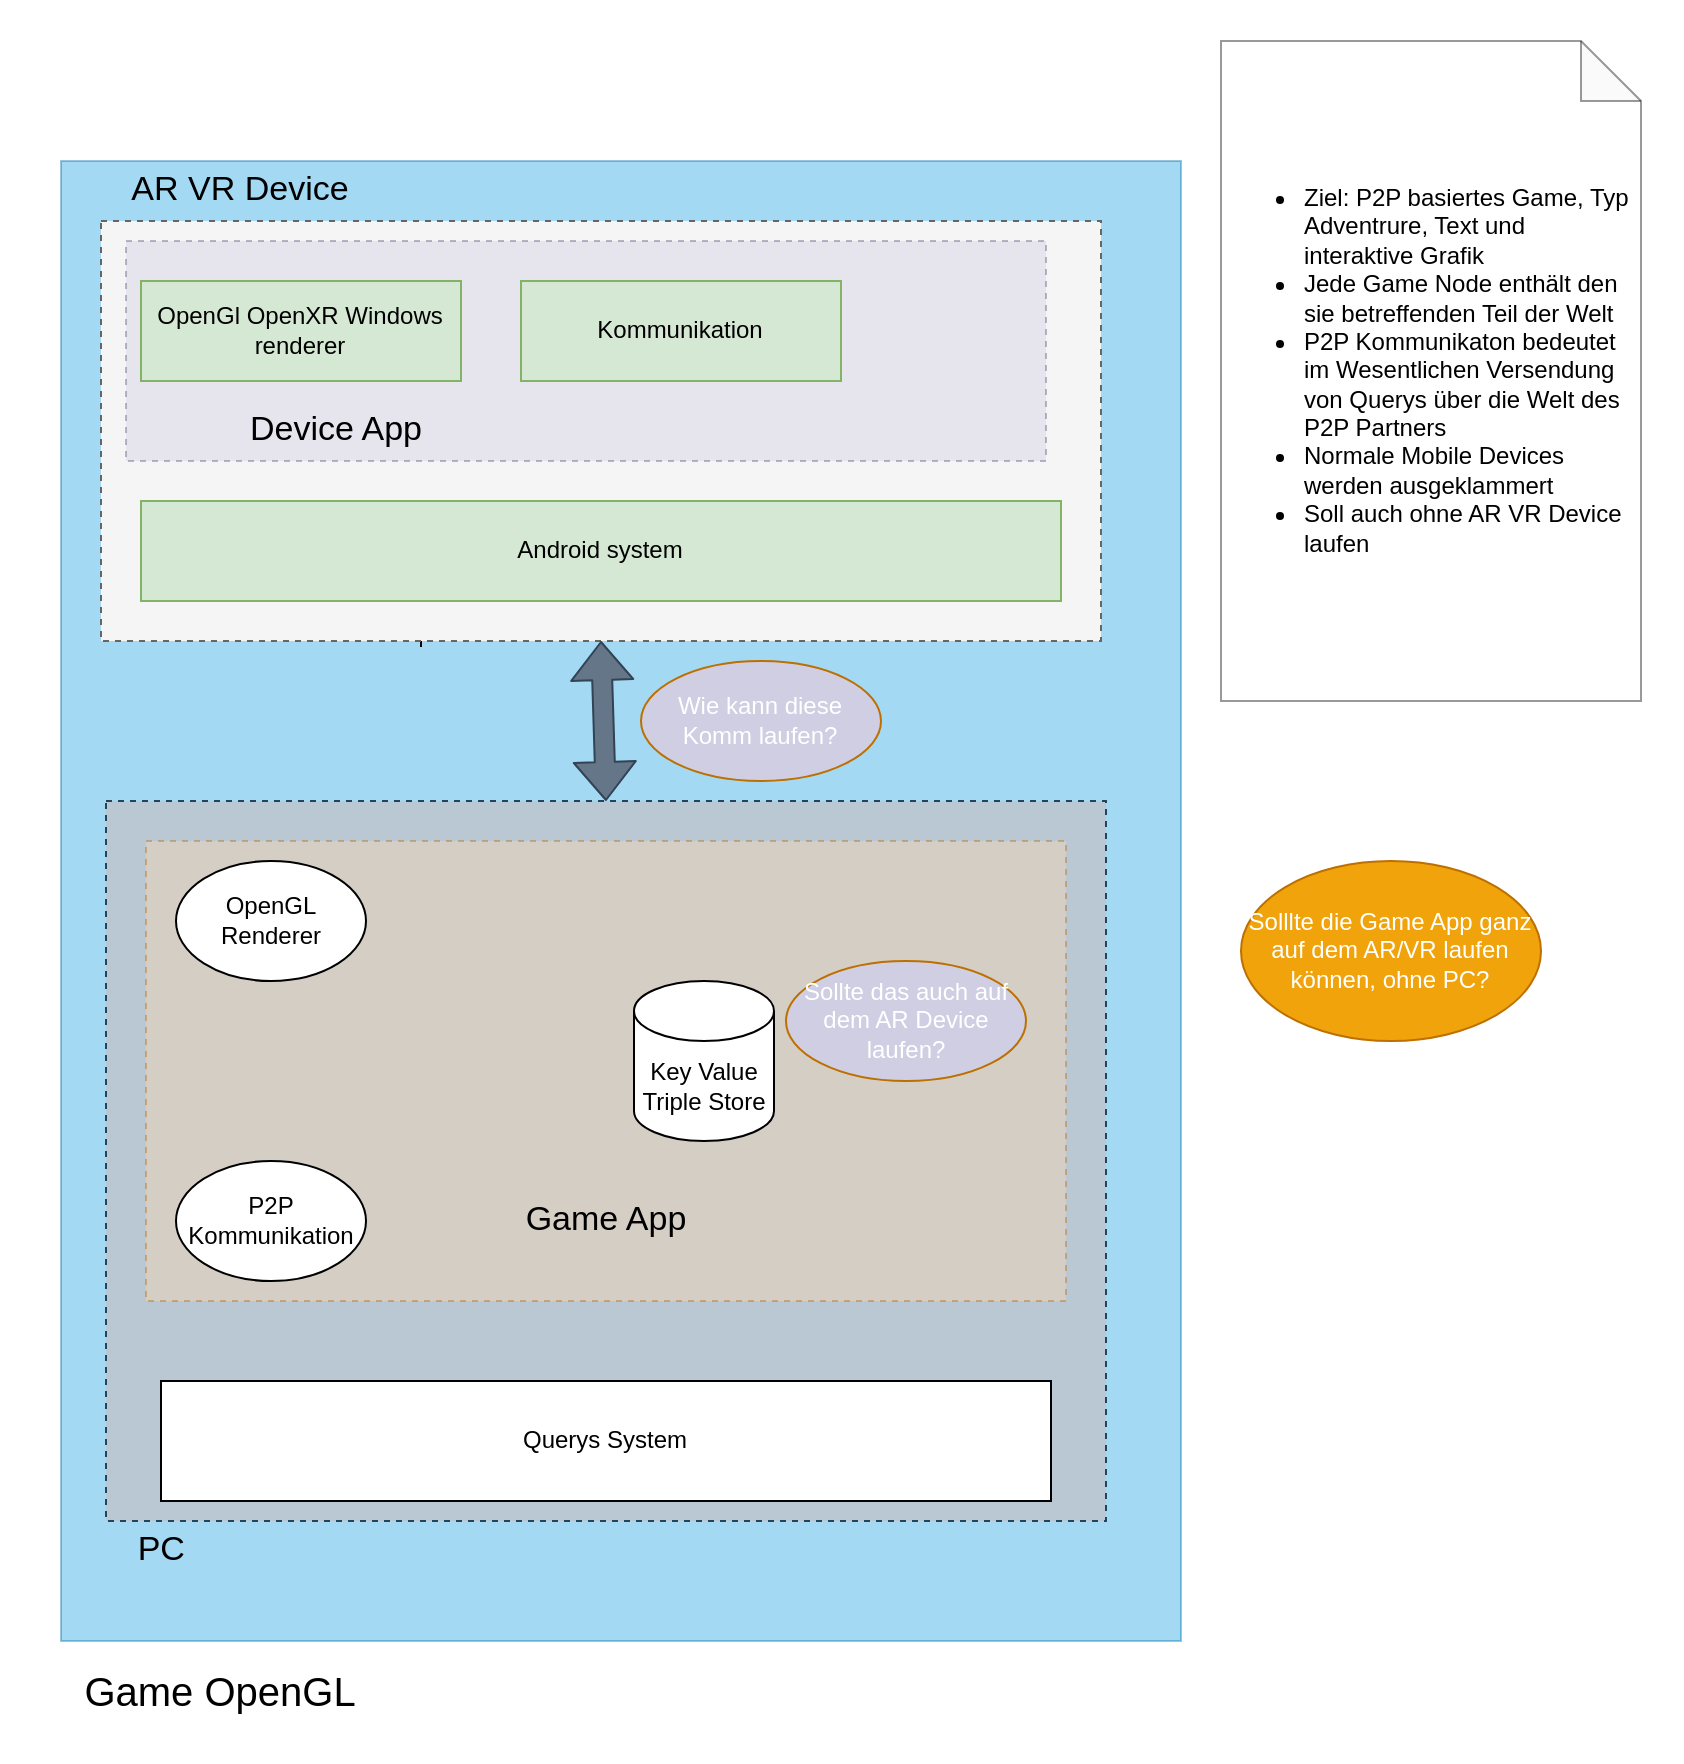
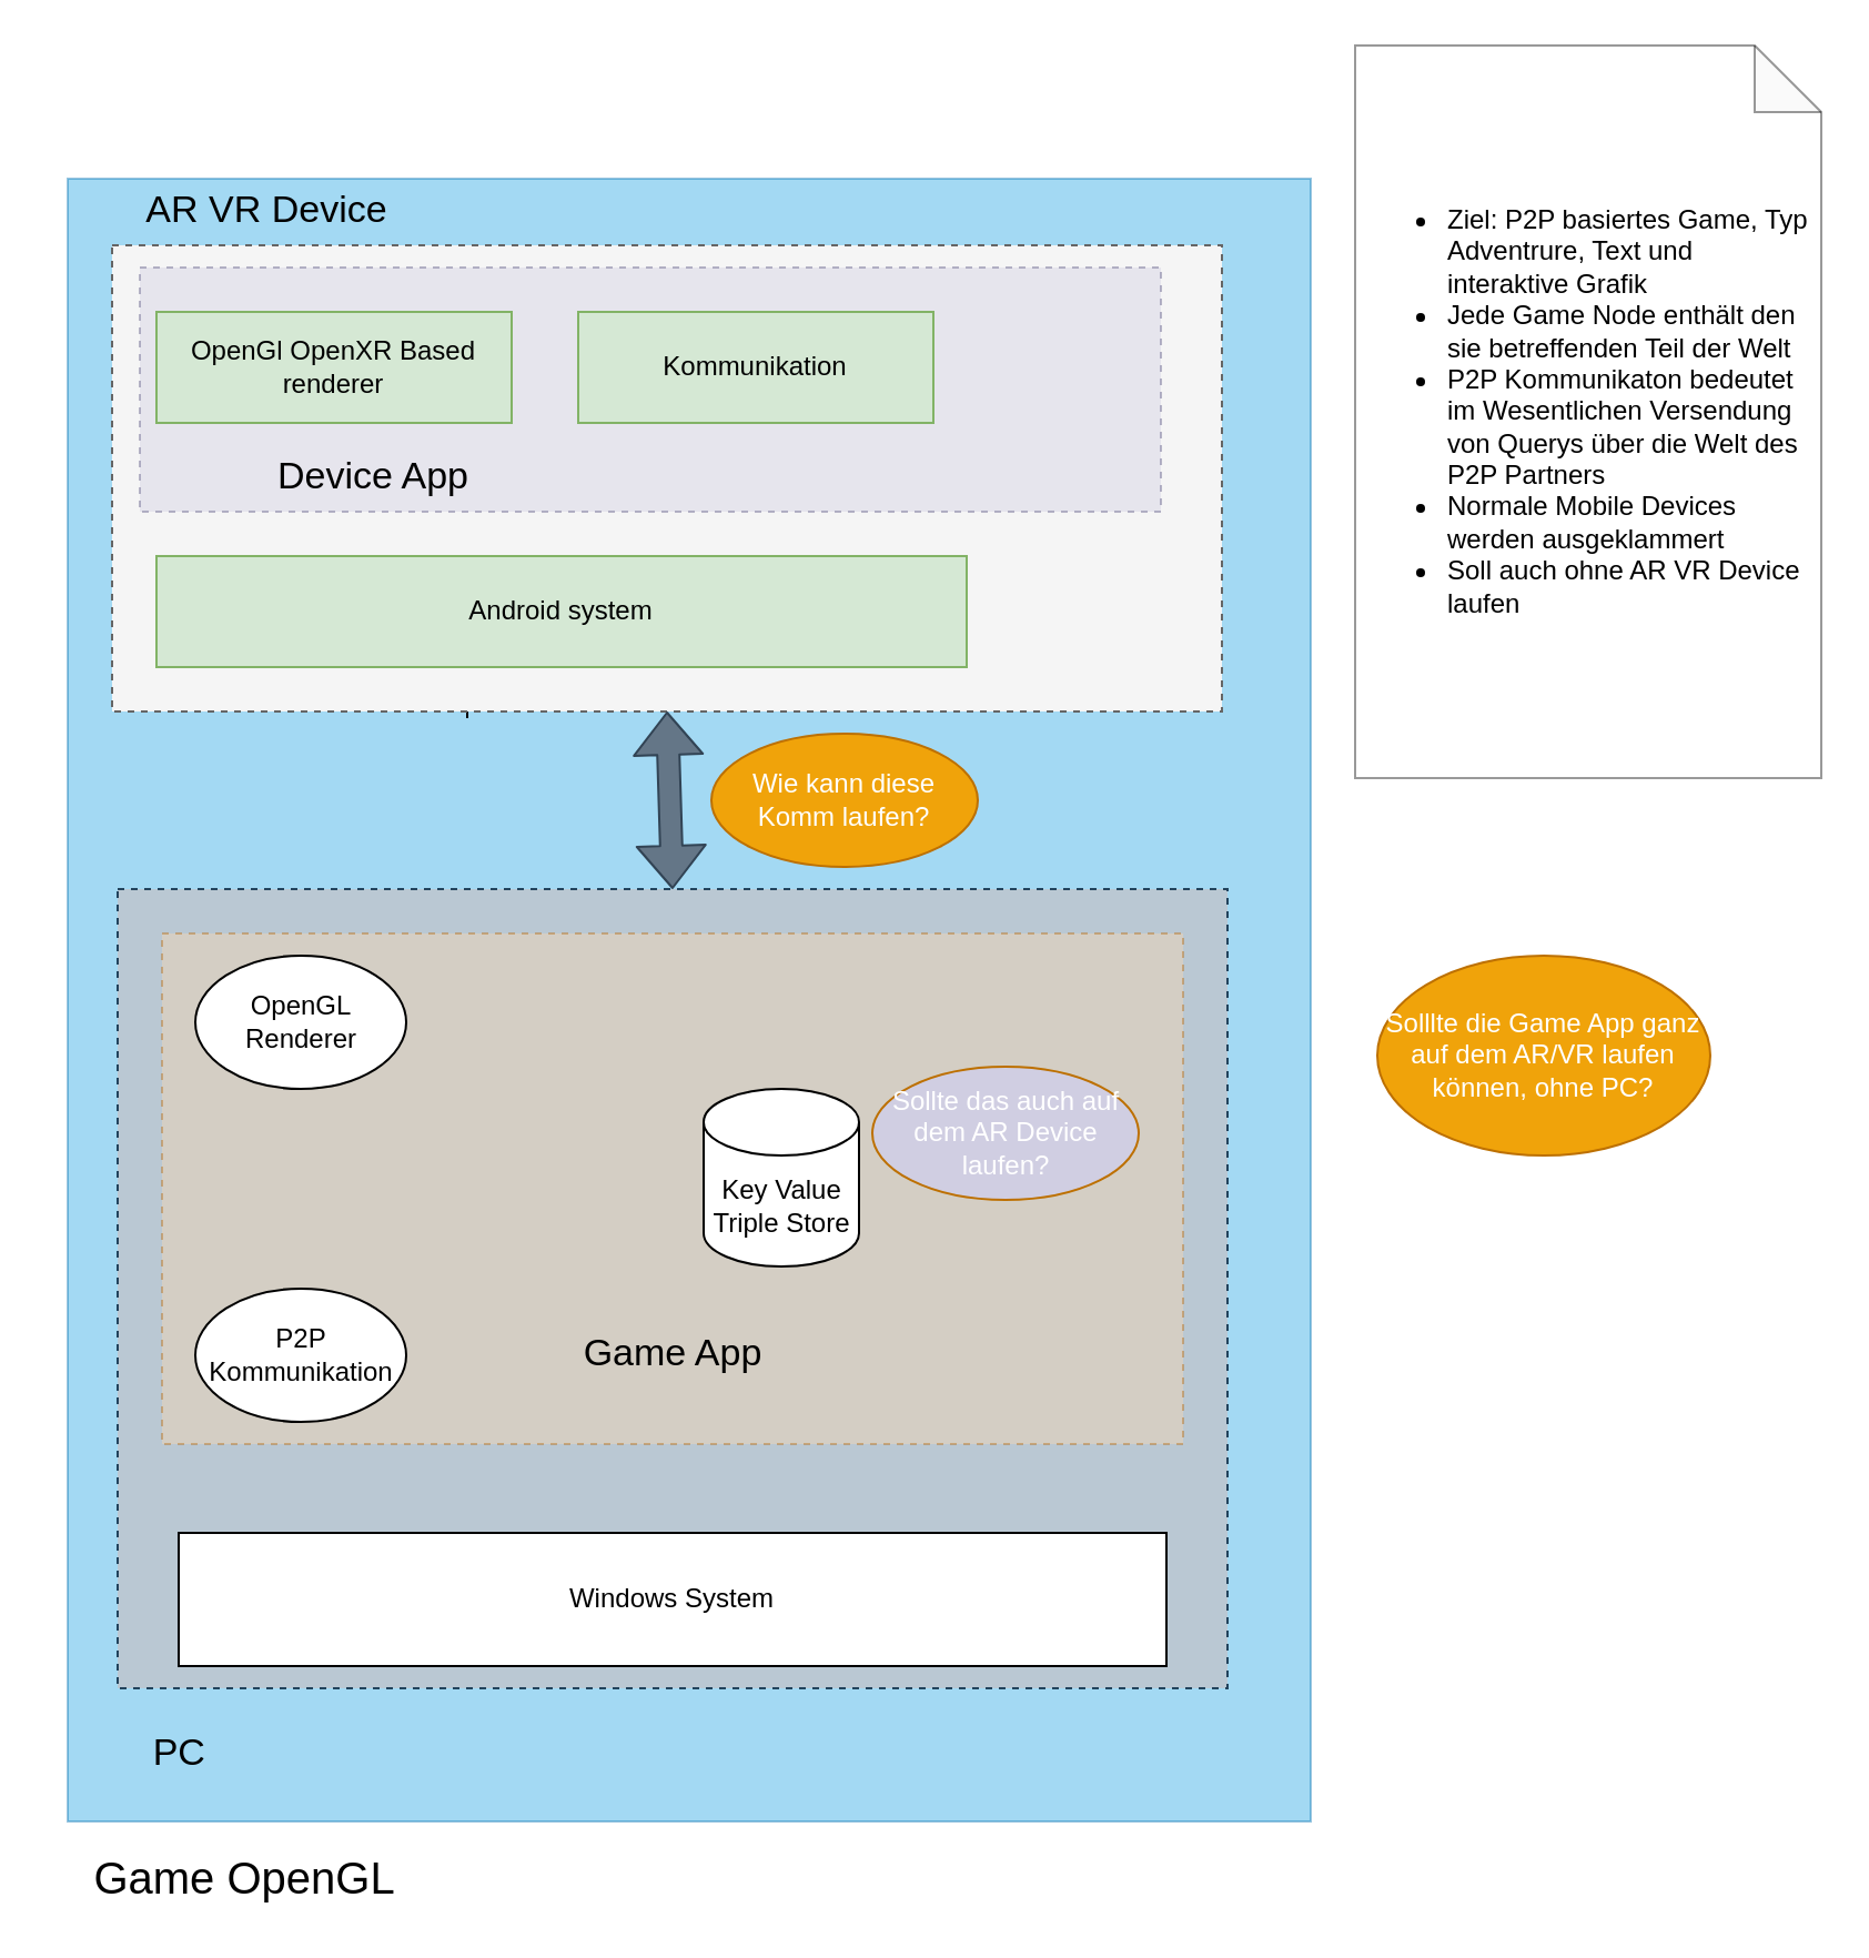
- <mxCell id="21" value="OpenGl OpenXR Windows renderer" style="rounded=0;whiteSpace=wrap;html=1;fillColor=#d5e8d4;strokeColor=#82b366;" parent="1" vertex="1"><mxGeometry x="70" y="140" width="160" height="50" as="geometry" /></mxCell>
+ <mxCell id="21" value="OpenGl OpenXR Based renderer" style="rounded=0;whiteSpace=wrap;html=1;fillColor=#d5e8d4;strokeColor=#82b366;" parent="1" vertex="1"><mxGeometry x="70" y="140" width="160" height="50" as="geometry" /></mxCell>
- <mxCell id="11" value="Android system" style="rounded=0;whiteSpace=wrap;html=1;fillColor=#d5e8d4;strokeColor=#82b366;" parent="1" vertex="1"><mxGeometry x="70" y="250" width="460" height="50" as="geometry" /></mxCell>
+ <mxCell id="11" value="Android system" style="rounded=0;whiteSpace=wrap;html=1;fillColor=#d5e8d4;strokeColor=#82b366;" parent="1" vertex="1"><mxGeometry x="70" y="250" width="365" height="50" as="geometry" /></mxCell>
- <mxCell id="27" value="Wie kann diese Komm laufen?" style="ellipse;whiteSpace=wrap;html=1;fillColor=#d0cee2;strokeColor=#BD7000;fontColor=#ffffff;" parent="1" vertex="1"><mxGeometry x="320" y="330" width="120" height="60" as="geometry" /></mxCell>
+ <mxCell id="27" value="Wie kann diese Komm laufen?" style="ellipse;whiteSpace=wrap;html=1;fillColor=#f0a30a;strokeColor=#BD7000;fontColor=#ffffff;" parent="1" vertex="1"><mxGeometry x="320" y="330" width="120" height="60" as="geometry" /></mxCell>
- <mxCell id="14" value="Querys System" style="rounded=0;whiteSpace=wrap;html=1;" parent="1" vertex="1"><mxGeometry x="80" y="690" width="445" height="60" as="geometry" /></mxCell>
+ <mxCell id="14" value="Windows System" style="rounded=0;whiteSpace=wrap;html=1;" parent="1" vertex="1"><mxGeometry x="80" y="690" width="445" height="60" as="geometry" /></mxCell>
- <mxCell id="13" value="&lt;font style=&quot;font-size: 17px&quot;&gt;PC&amp;nbsp;&lt;/font&gt;" style="text;html=1;strokeColor=none;fillColor=none;align=center;verticalAlign=middle;whiteSpace=wrap;rounded=0;" parent="1" vertex="1"><mxGeometry x="32.5" y="760" width="100" height="30" as="geometry" /></mxCell>
+ <mxCell id="13" value="&lt;font style=&quot;font-size: 17px&quot;&gt;PC&amp;nbsp;&lt;/font&gt;" style="text;html=1;strokeColor=none;fillColor=none;align=center;verticalAlign=middle;whiteSpace=wrap;rounded=0;" parent="1" vertex="1"><mxGeometry x="32.5" y="775" width="100" height="30" as="geometry" /></mxCell>
